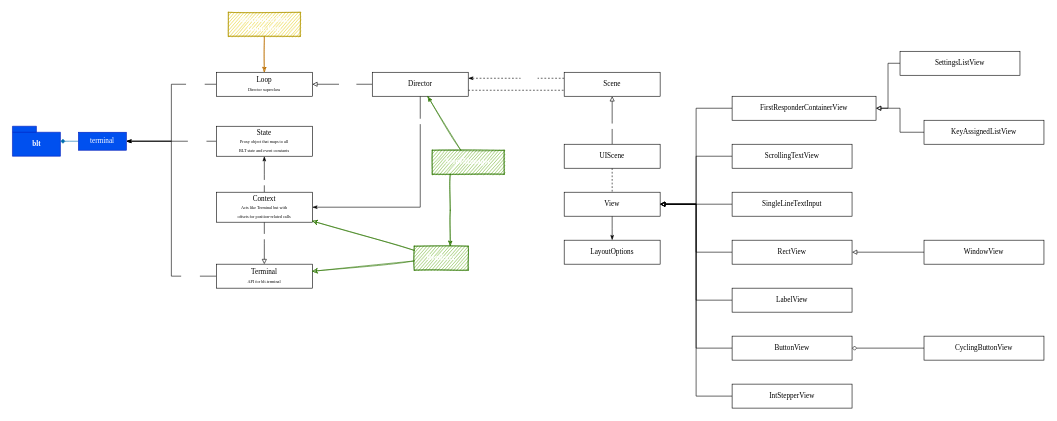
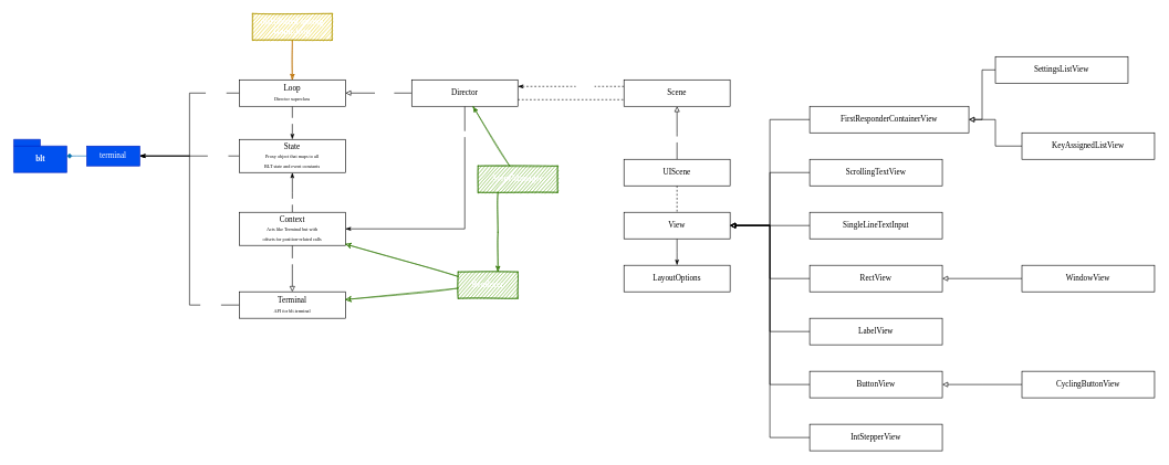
- <mxCell id="64" value="distributed that&lt;br&gt;Game.loop" style="rounded=0;whiteSpace=wrap;html=1;sketch=1;fontFamily=Architects Daughter;fontSource=https%3A%2F%2Ffonts.googleapis.com%2Fcss%3Ffamily%3DArchitects%2BDaughter;fillColor=#e3c800;strokeColor=#B09500;fontStyle=1;fontColor=#FFFFFF;labelBorderColor=none;" vertex="1" parent="1"><mxGeometry x="380" y="20" width="120" height="40" as="geometry" /></mxCell>
+ <mxCell id="64" value="distributed among&lt;br&gt;Game.loop" style="rounded=0;whiteSpace=wrap;html=1;sketch=1;fontFamily=Architects Daughter;fontSource=https%3A%2F%2Ffonts.googleapis.com%2Fcss%3Ffamily%3DArchitects%2BDaughter;fillColor=#e3c800;strokeColor=#B09500;fontStyle=1;fontColor=#FFFFFF;labelBorderColor=none;" vertex="1" parent="1"><mxGeometry x="380" y="20" width="120" height="40" as="geometry" /></mxCell>
+ <mxCell id="5" style="edgeStyle=elbowEdgeStyle;rounded=0;orthogonalLoop=1;jettySize=auto;html=1;endArrow=classicThin;endFill=1;fontFamily=Fira Code;" parent="1" source="9" target="20" edge="1"><mxGeometry relative="1" as="geometry" /></mxCell>
+ <mxCell id="6" value="&lt;font color=&quot;#ffffff&quot;&gt;depends&lt;/font&gt;" style="edgeLabel;html=1;align=center;verticalAlign=middle;resizable=0;points=[];fontSize=8;fontColor=#1A1A1A;" parent="5" vertex="1" connectable="0"><mxGeometry y="-4" relative="1" as="geometry"><mxPoint x="4" y="-4" as="offset" /></mxGeometry></mxCell>
- <mxCell id="58" style="edgeStyle=elbowEdgeStyle;rounded=0;orthogonalLoop=1;jettySize=auto;html=1;endArrow=diamond;endFill=0;strokeWidth=1;fontSize=8;fontColor=#1A1A1A;" parent="1" source="59" target="55" edge="1"><mxGeometry relative="1" as="geometry" /></mxCell>
+ <mxCell id="58" style="edgeStyle=elbowEdgeStyle;rounded=0;orthogonalLoop=1;jettySize=auto;html=1;endArrow=block;endFill=0;strokeWidth=1;fontSize=8;fontColor=#1A1A1A;" parent="1" source="59" target="55" edge="1"><mxGeometry relative="1" as="geometry" /></mxCell>
